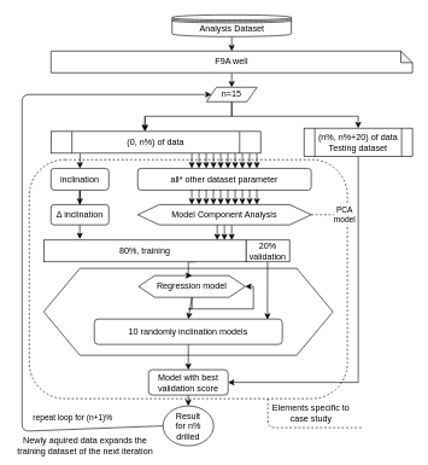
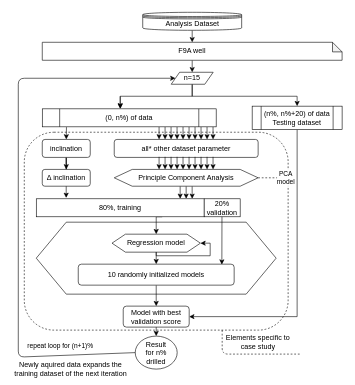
- <mxCell id="16" value="Model Component Analysis" style="shape=hexagon;perimeter=hexagonPerimeter2;whiteSpace=wrap;html=1;size=0.125;" parent="1" vertex="1"><mxGeometry x="190" y="282" width="240" height="28" as="geometry" /></mxCell>
+ <mxCell id="16" value="Principle Component Analysis" style="shape=hexagon;perimeter=hexagonPerimeter2;whiteSpace=wrap;html=1;size=0.125;" parent="1" vertex="1"><mxGeometry x="190" y="282" width="240" height="28" as="geometry" /></mxCell>
- <mxCell id="41" value="Regression model" style="shape=hexagon;perimeter=hexagonPerimeter2;whiteSpace=wrap;html=1;size=0.152;" parent="1" vertex="1"><mxGeometry x="191.25" y="380" width="147.5" height="30" as="geometry" /></mxCell>
+ <mxCell id="41" value="Regression model" style="shape=hexagon;perimeter=hexagonPerimeter2;whiteSpace=wrap;html=1;size=0.152;" parent="1" vertex="1"><mxGeometry x="186.25" y="390" width="147.5" height="30" as="geometry" /></mxCell>
- <mxCell id="51" value="10 randomly inclination models" style="rounded=1;whiteSpace=wrap;html=1;" parent="1" vertex="1"><mxGeometry x="130" y="440" width="260" height="35" as="geometry" /></mxCell>
+ <mxCell id="51" value="10 randomly initialized models" style="rounded=1;whiteSpace=wrap;html=1;" parent="1" vertex="1"><mxGeometry x="130" y="440" width="260" height="35" as="geometry" /></mxCell>
